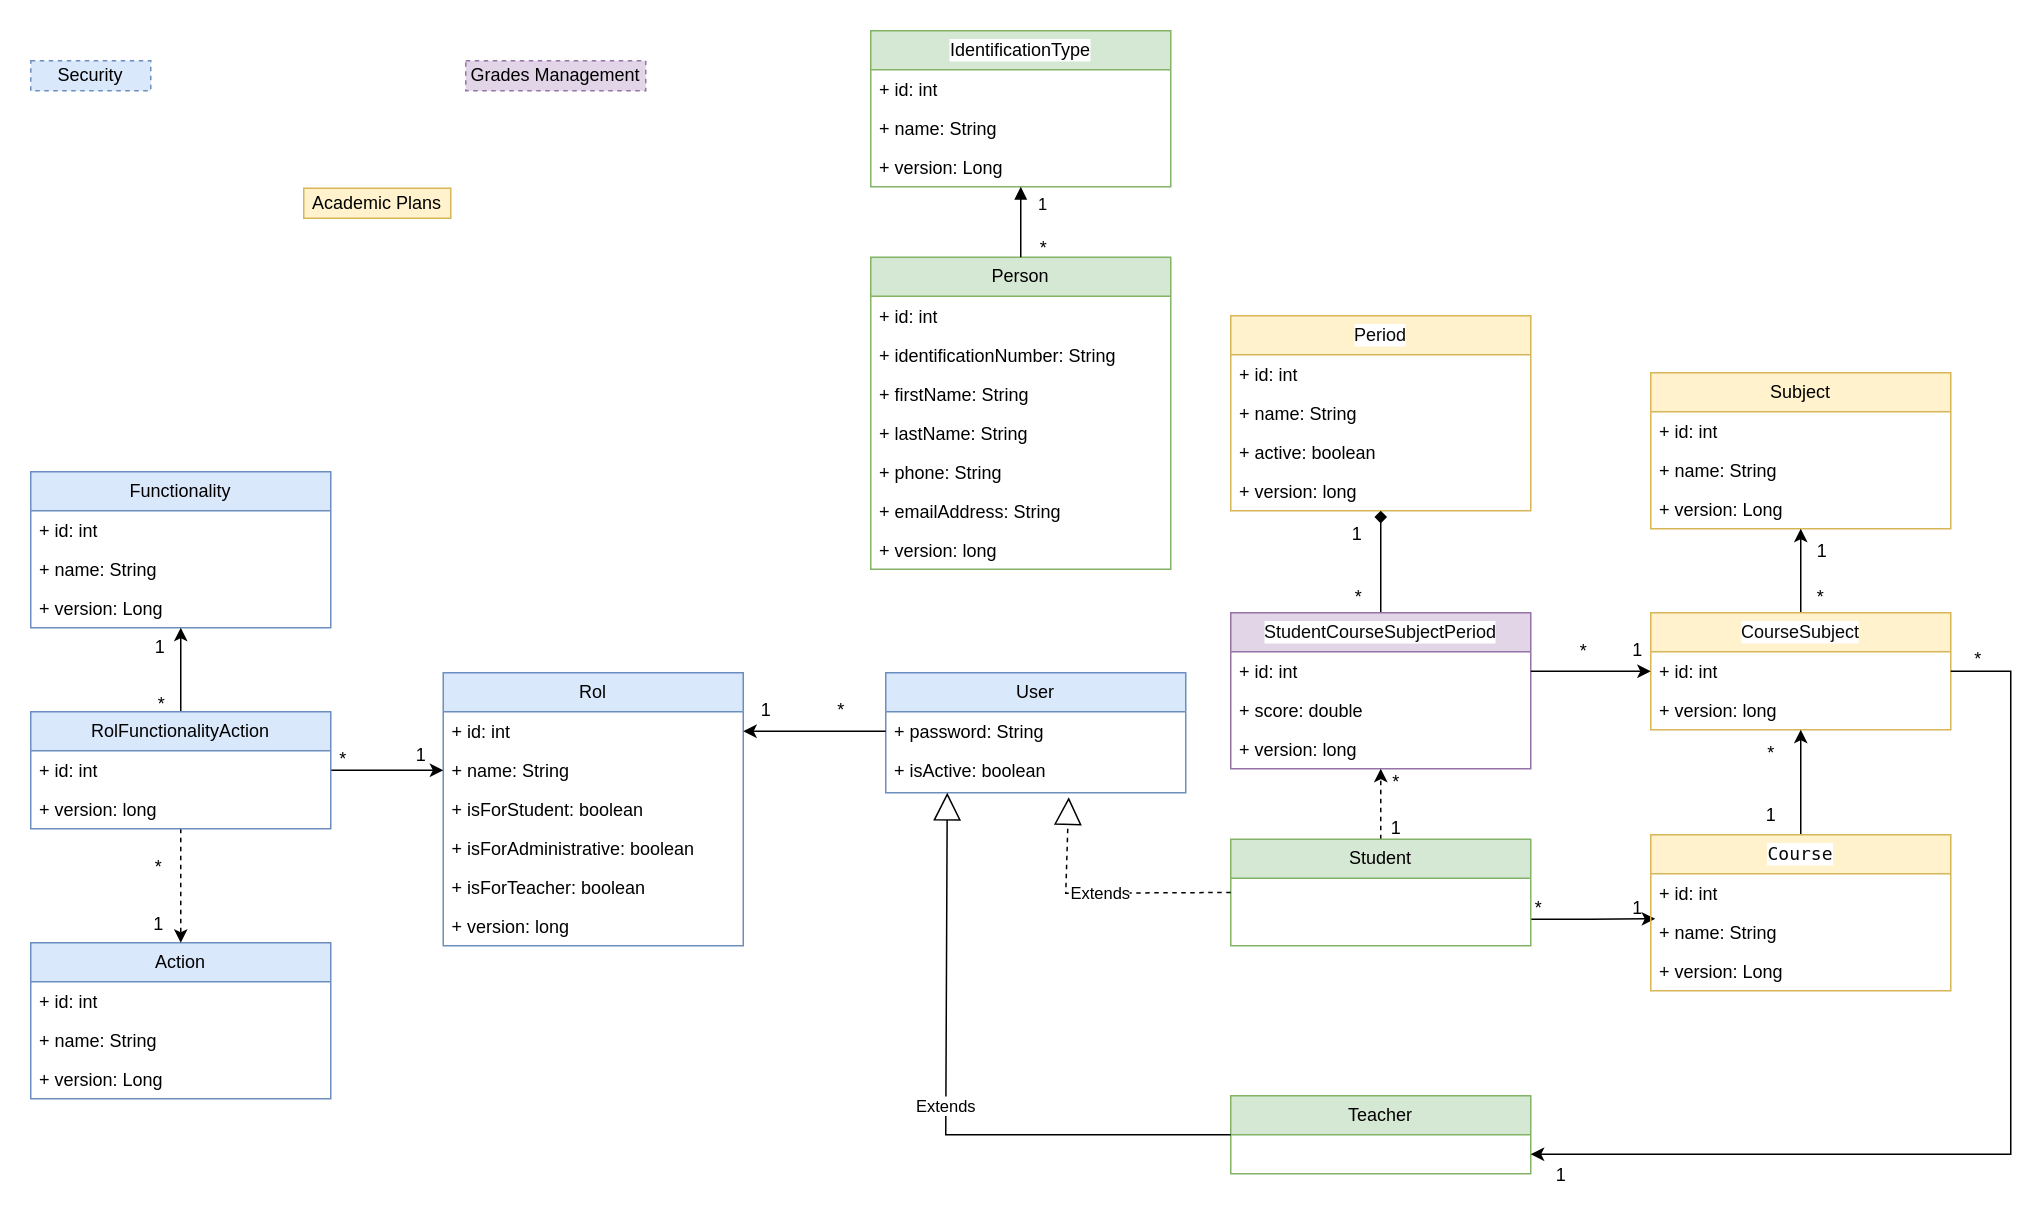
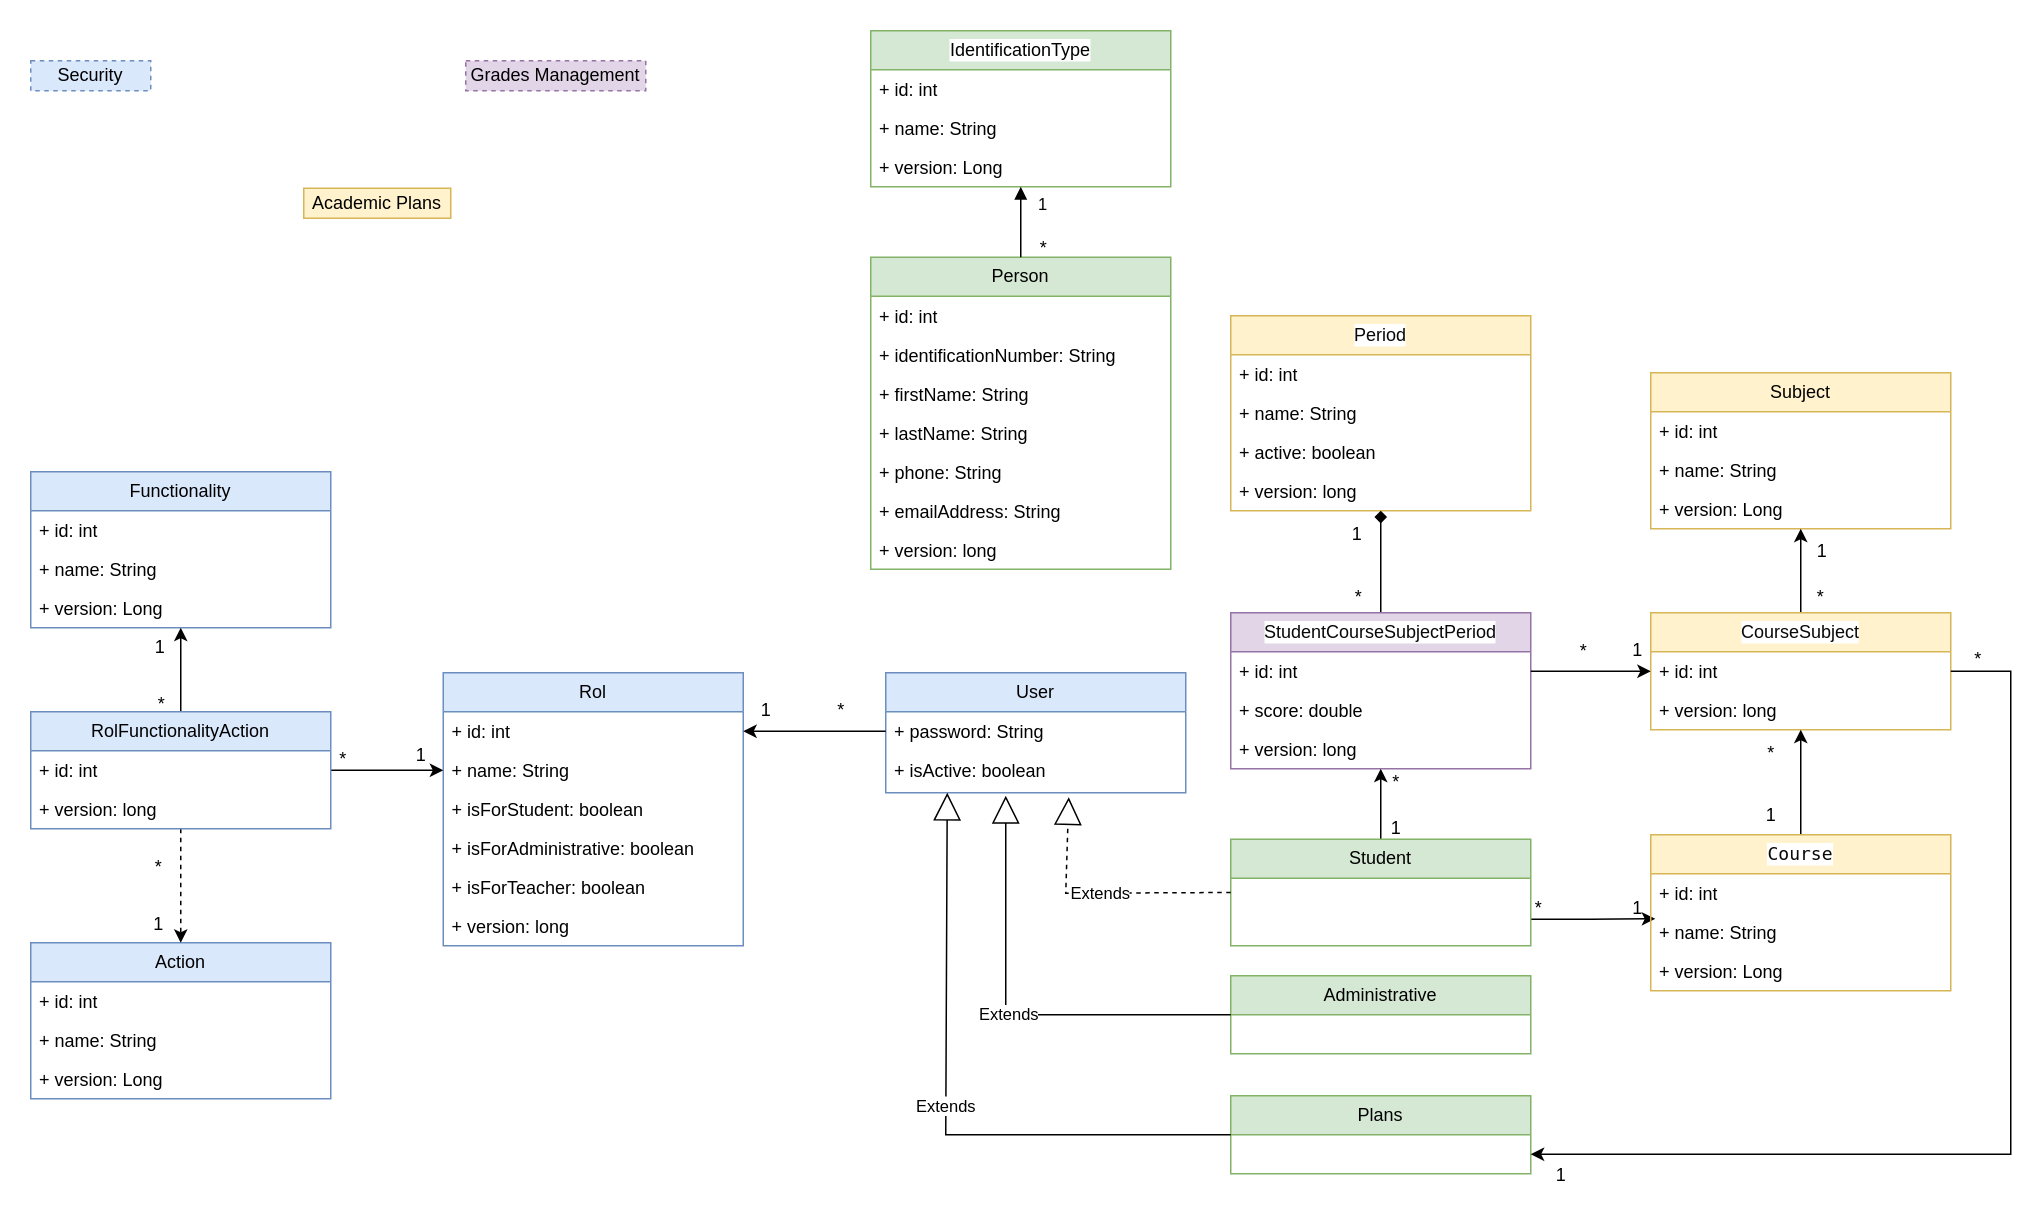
- <mxCell id="38" style="edgeStyle=orthogonalEdgeStyle;rounded=0;orthogonalLoop=1;jettySize=auto;html=1;dashed=1;" parent="1" source="40" target="20" edge="1"><mxGeometry relative="1" as="geometry"><Array as="points" /><mxPoint x="911" y="530" as="targetPoint" /></mxGeometry></mxCell>
+ <mxCell id="38" style="edgeStyle=orthogonalEdgeStyle;rounded=0;orthogonalLoop=1;jettySize=auto;html=1;" parent="1" source="40" target="20" edge="1"><mxGeometry relative="1" as="geometry"><Array as="points" /><mxPoint x="911" y="530" as="targetPoint" /></mxGeometry></mxCell>
+ <mxCell id="44" value="Extends" style="endArrow=block;endSize=16;endFill=0;html=1;rounded=0;entryX=0.4;entryY=1.071;entryDx=0;entryDy=0;entryPerimeter=0;exitX=0;exitY=0.5;exitDx=0;exitDy=0;" parent="1" source="41" target="34" edge="1"><mxGeometry width="160" relative="1" as="geometry"><mxPoint x="520" y="595" as="sourcePoint" /><mxPoint x="680" y="595" as="targetPoint" /><Array as="points"><mxPoint x="670" y="676" /></Array></mxGeometry></mxCell>
+ <mxCell id="41" value="Administrative" style="swimlane;fontStyle=0;childLayout=stackLayout;horizontal=1;startSize=26;fillColor=#d5e8d4;horizontalStack=0;resizeParent=1;resizeParentMax=0;resizeLast=0;collapsible=1;marginBottom=0;whiteSpace=wrap;html=1;strokeColor=#82b366;" parent="1" vertex="1"><mxGeometry x="820" y="650" width="200" height="52" as="geometry" /></mxCell>
- <mxCell id="42" value="Teacher" style="swimlane;fontStyle=0;childLayout=stackLayout;horizontal=1;startSize=26;fillColor=#d5e8d4;horizontalStack=0;resizeParent=1;resizeParentMax=0;resizeLast=0;collapsible=1;marginBottom=0;whiteSpace=wrap;html=1;strokeColor=#82b366;" parent="1" vertex="1"><mxGeometry x="820" y="730" width="200" height="52" as="geometry" /></mxCell>
+ <mxCell id="42" value="Plans" style="swimlane;fontStyle=0;childLayout=stackLayout;horizontal=1;startSize=26;fillColor=#d5e8d4;horizontalStack=0;resizeParent=1;resizeParentMax=0;resizeLast=0;collapsible=1;marginBottom=0;whiteSpace=wrap;html=1;strokeColor=#82b366;" parent="1" vertex="1"><mxGeometry x="820" y="730" width="200" height="52" as="geometry" /></mxCell>
